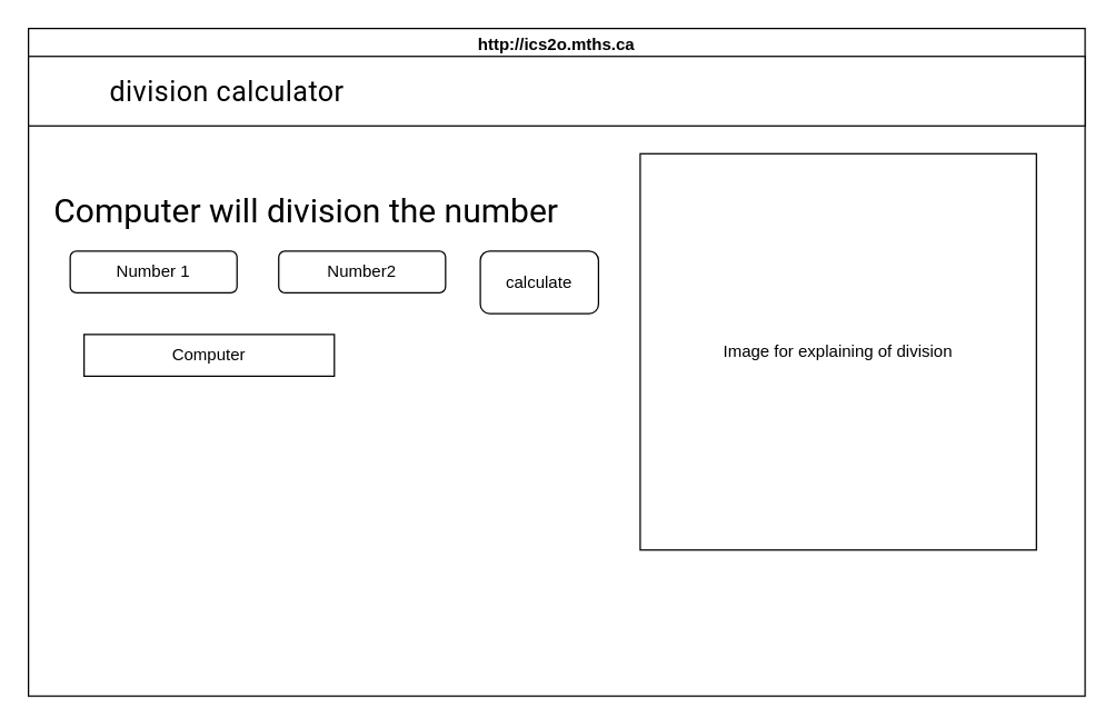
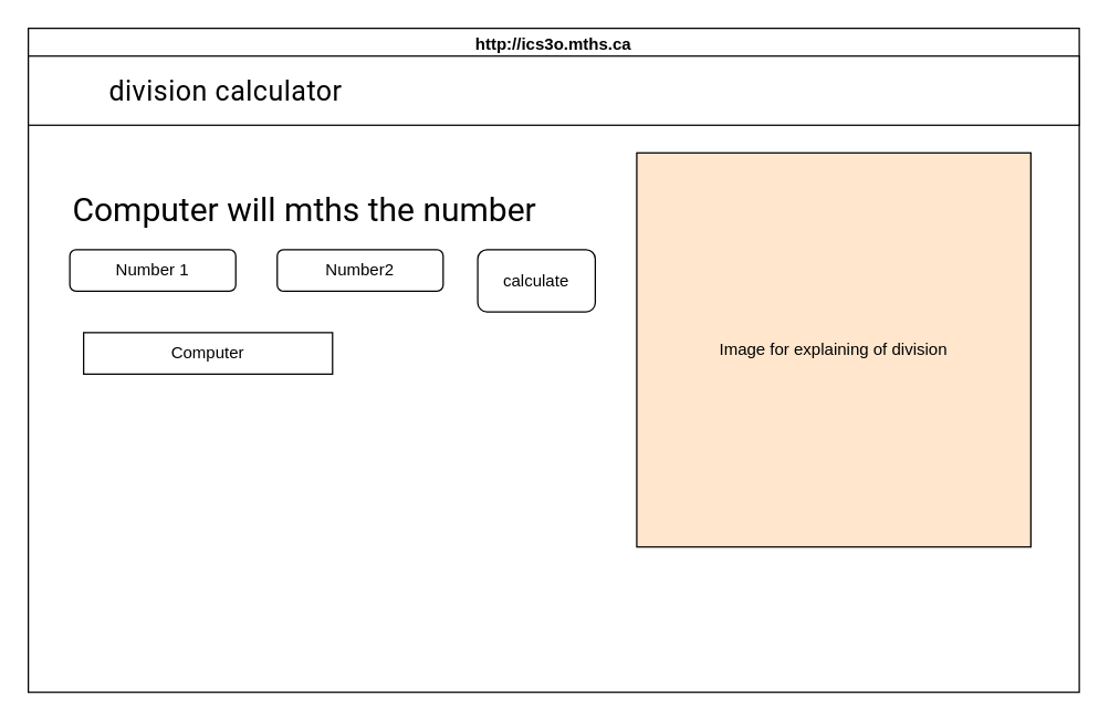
- <mxCell id="2" value="http://ics2o.mths.ca" style="swimlane;whiteSpace=wrap;html=1;fillColor=none;strokeColor=default;" parent="1" vertex="1"><mxGeometry x="20" y="20" width="760" height="480" as="geometry" /></mxCell>
+ <mxCell id="2" value="http://ics3o.mths.ca" style="swimlane;whiteSpace=wrap;html=1;fillColor=none;strokeColor=default;" parent="1" vertex="1"><mxGeometry x="20" y="20" width="760" height="480" as="geometry" /></mxCell>
- <mxCell id="4" value="&#10;&lt;h4 style=&quot;padding: 0px; font-family: Roboto, Helvetica, Arial, sans-serif; font-weight: 400; font-size: 24px; line-height: 32px; margin: 24px 0px 16px; font-style: normal; font-variant-ligatures: normal; font-variant-caps: normal; letter-spacing: normal; orphans: 2; text-align: start; text-indent: 0px; text-transform: none; widows: 2; word-spacing: 0px; -webkit-text-stroke-width: 0px; text-decoration-thickness: initial; text-decoration-style: initial; text-decoration-color: initial;&quot;&gt;Computer will division the number&lt;/h4&gt;&#10;&#10;" style="text;html=1;strokeColor=none;fillColor=none;align=center;verticalAlign=middle;whiteSpace=wrap;rounded=0;labelBackgroundColor=none;fontColor=#000000;" vertex="1" parent="2"><mxGeometry y="120" width="400" height="30" as="geometry" /></mxCell>
+ <mxCell id="4" value="&#10;&lt;h4 style=&quot;padding: 0px; font-family: Roboto, Helvetica, Arial, sans-serif; font-weight: 400; font-size: 24px; line-height: 32px; margin: 24px 0px 16px; font-style: normal; font-variant-ligatures: normal; font-variant-caps: normal; letter-spacing: normal; orphans: 2; text-align: start; text-indent: 0px; text-transform: none; widows: 2; word-spacing: 0px; -webkit-text-stroke-width: 0px; text-decoration-thickness: initial; text-decoration-style: initial; text-decoration-color: initial;&quot;&gt;Computer will mths the number&lt;/h4&gt;&#10;&#10;" style="text;html=1;strokeColor=none;fillColor=none;align=center;verticalAlign=middle;whiteSpace=wrap;rounded=0;labelBackgroundColor=none;fontColor=#000000;" vertex="1" parent="2"><mxGeometry y="120" width="400" height="30" as="geometry" /></mxCell>
- <mxCell id="9" value="Image for explaining of division" style="whiteSpace=wrap;html=1;aspect=fixed;labelBackgroundColor=none;" vertex="1" parent="2"><mxGeometry x="440" y="90" width="285" height="285" as="geometry" /></mxCell>
+ <mxCell id="9" value="Image for explaining of division" style="whiteSpace=wrap;html=1;aspect=fixed;labelBackgroundColor=none;fillColor=#ffe6cc;" vertex="1" parent="2"><mxGeometry x="440" y="90" width="285" height="285" as="geometry" /></mxCell>
